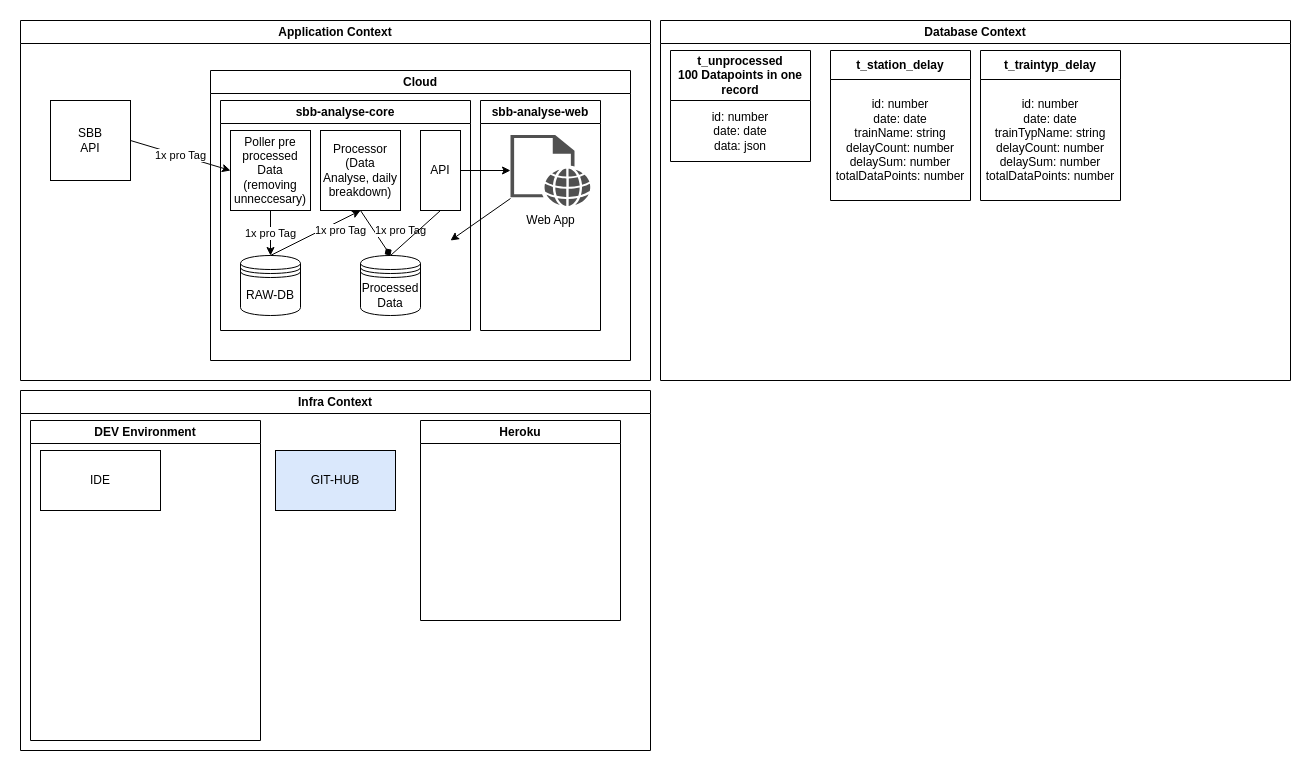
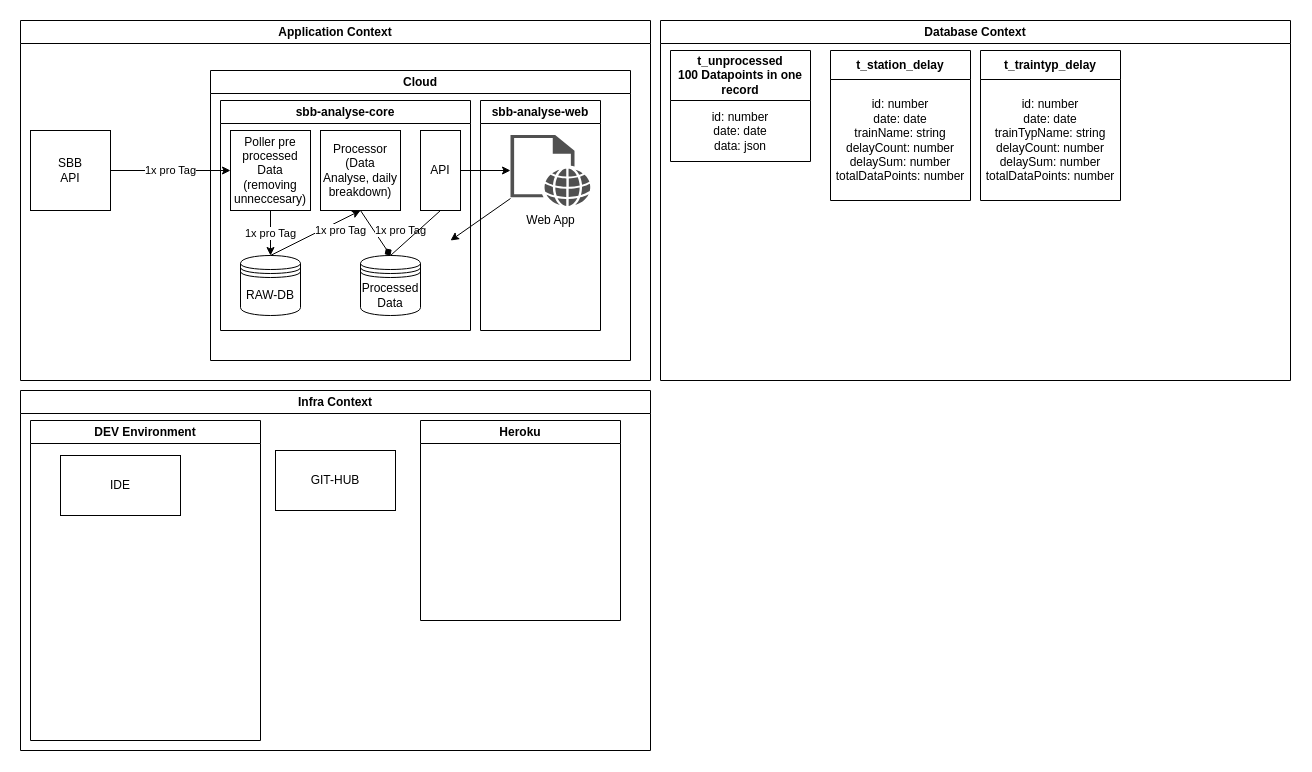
- <mxCell id="2" value="SBB &lt;br&gt;API" style="whiteSpace=wrap;html=1;aspect=fixed;" parent="1" vertex="1"><mxGeometry x="50" y="100" width="80" height="80" as="geometry" /></mxCell>
+ <mxCell id="2" value="SBB &lt;br&gt;API" style="whiteSpace=wrap;html=1;aspect=fixed;" parent="1" vertex="1"><mxGeometry x="30" y="130" width="80" height="80" as="geometry" /></mxCell>
- <mxCell id="22" value="IDE" style="rounded=0;whiteSpace=wrap;html=1;" parent="21" vertex="1"><mxGeometry x="10" y="30" width="120" height="60" as="geometry" /></mxCell>
+ <mxCell id="22" value="IDE" style="rounded=0;whiteSpace=wrap;html=1;" parent="21" vertex="1"><mxGeometry x="30" y="35" width="120" height="60" as="geometry" /></mxCell>
- <mxCell id="23" value="GIT-HUB" style="rounded=0;whiteSpace=wrap;html=1;fillColor=#dae8fc;" parent="20" vertex="1"><mxGeometry x="255" y="60" width="120" height="60" as="geometry" /></mxCell>
+ <mxCell id="23" value="GIT-HUB" style="rounded=0;whiteSpace=wrap;html=1;" parent="20" vertex="1"><mxGeometry x="255" y="60" width="120" height="60" as="geometry" /></mxCell>
